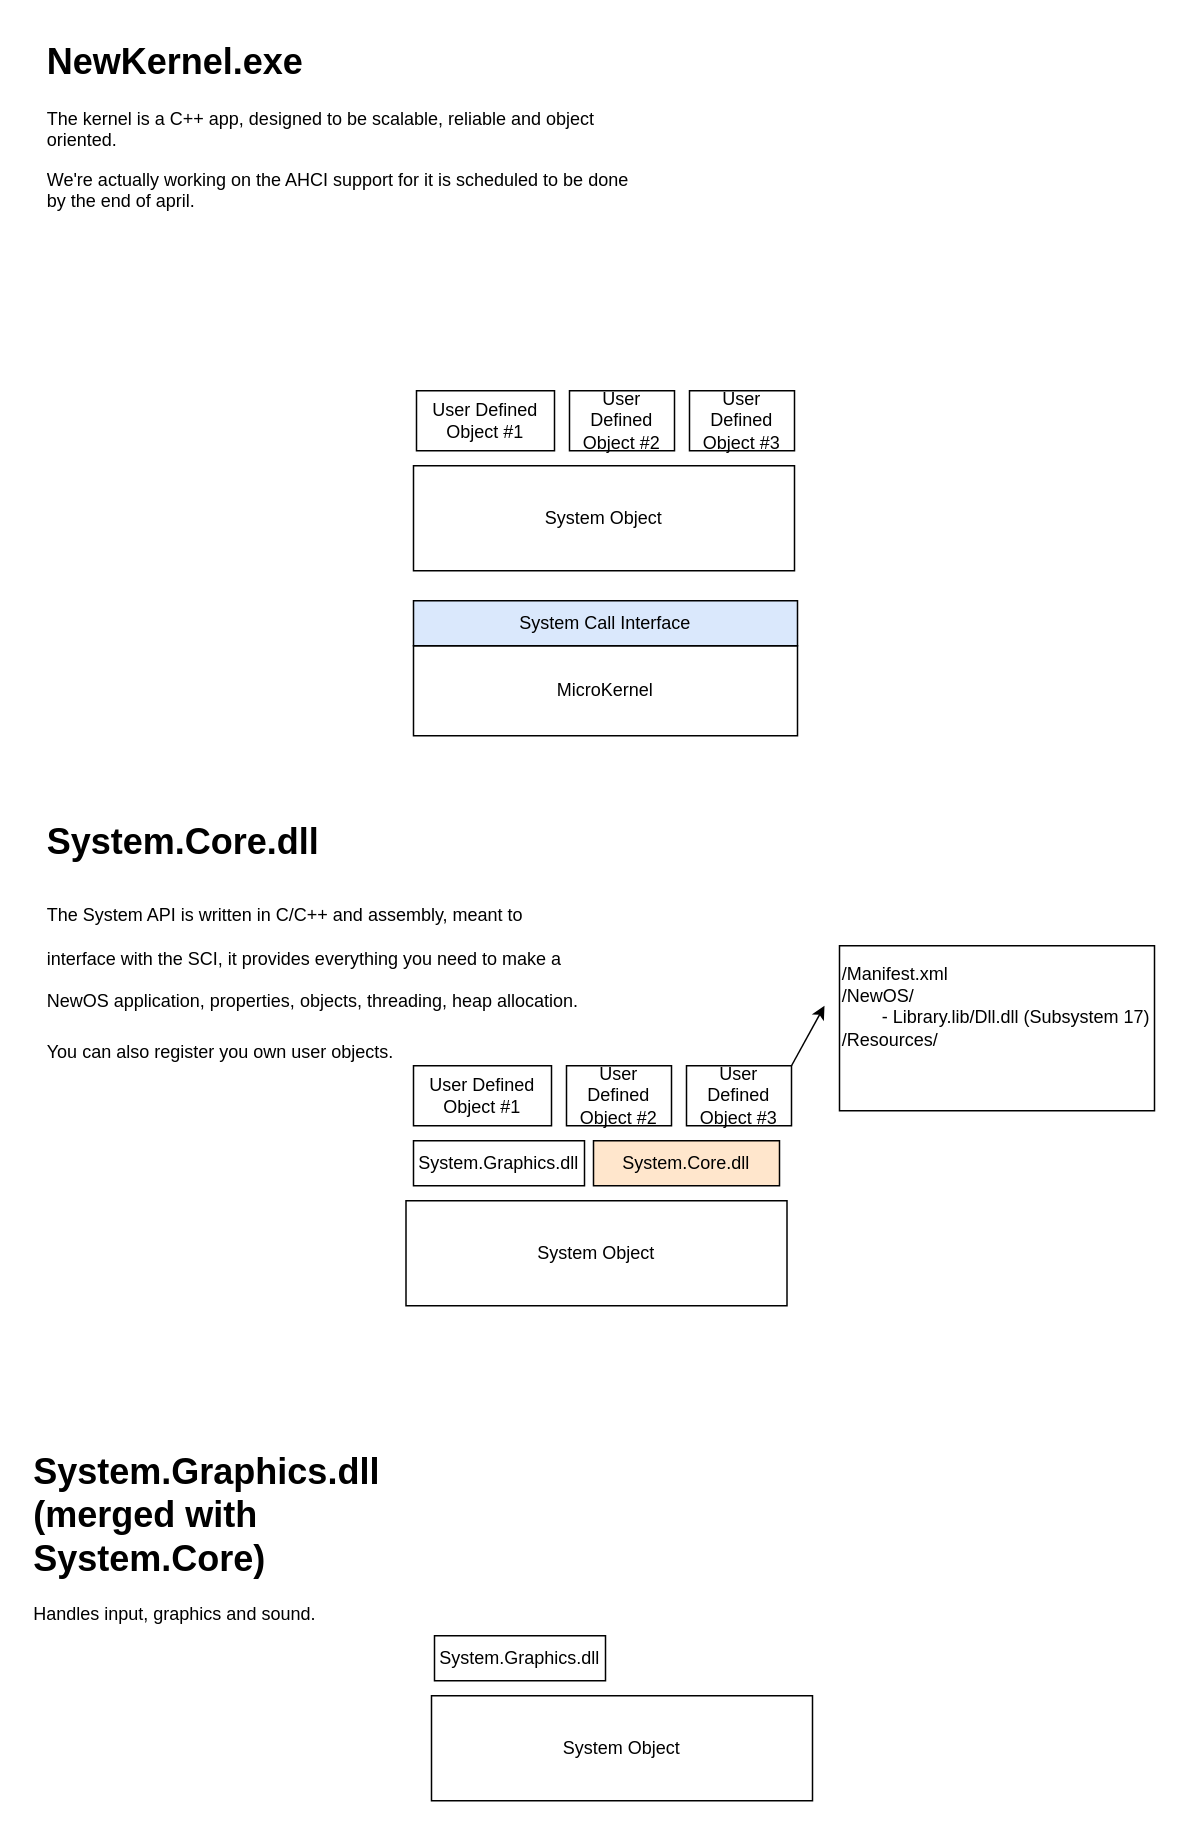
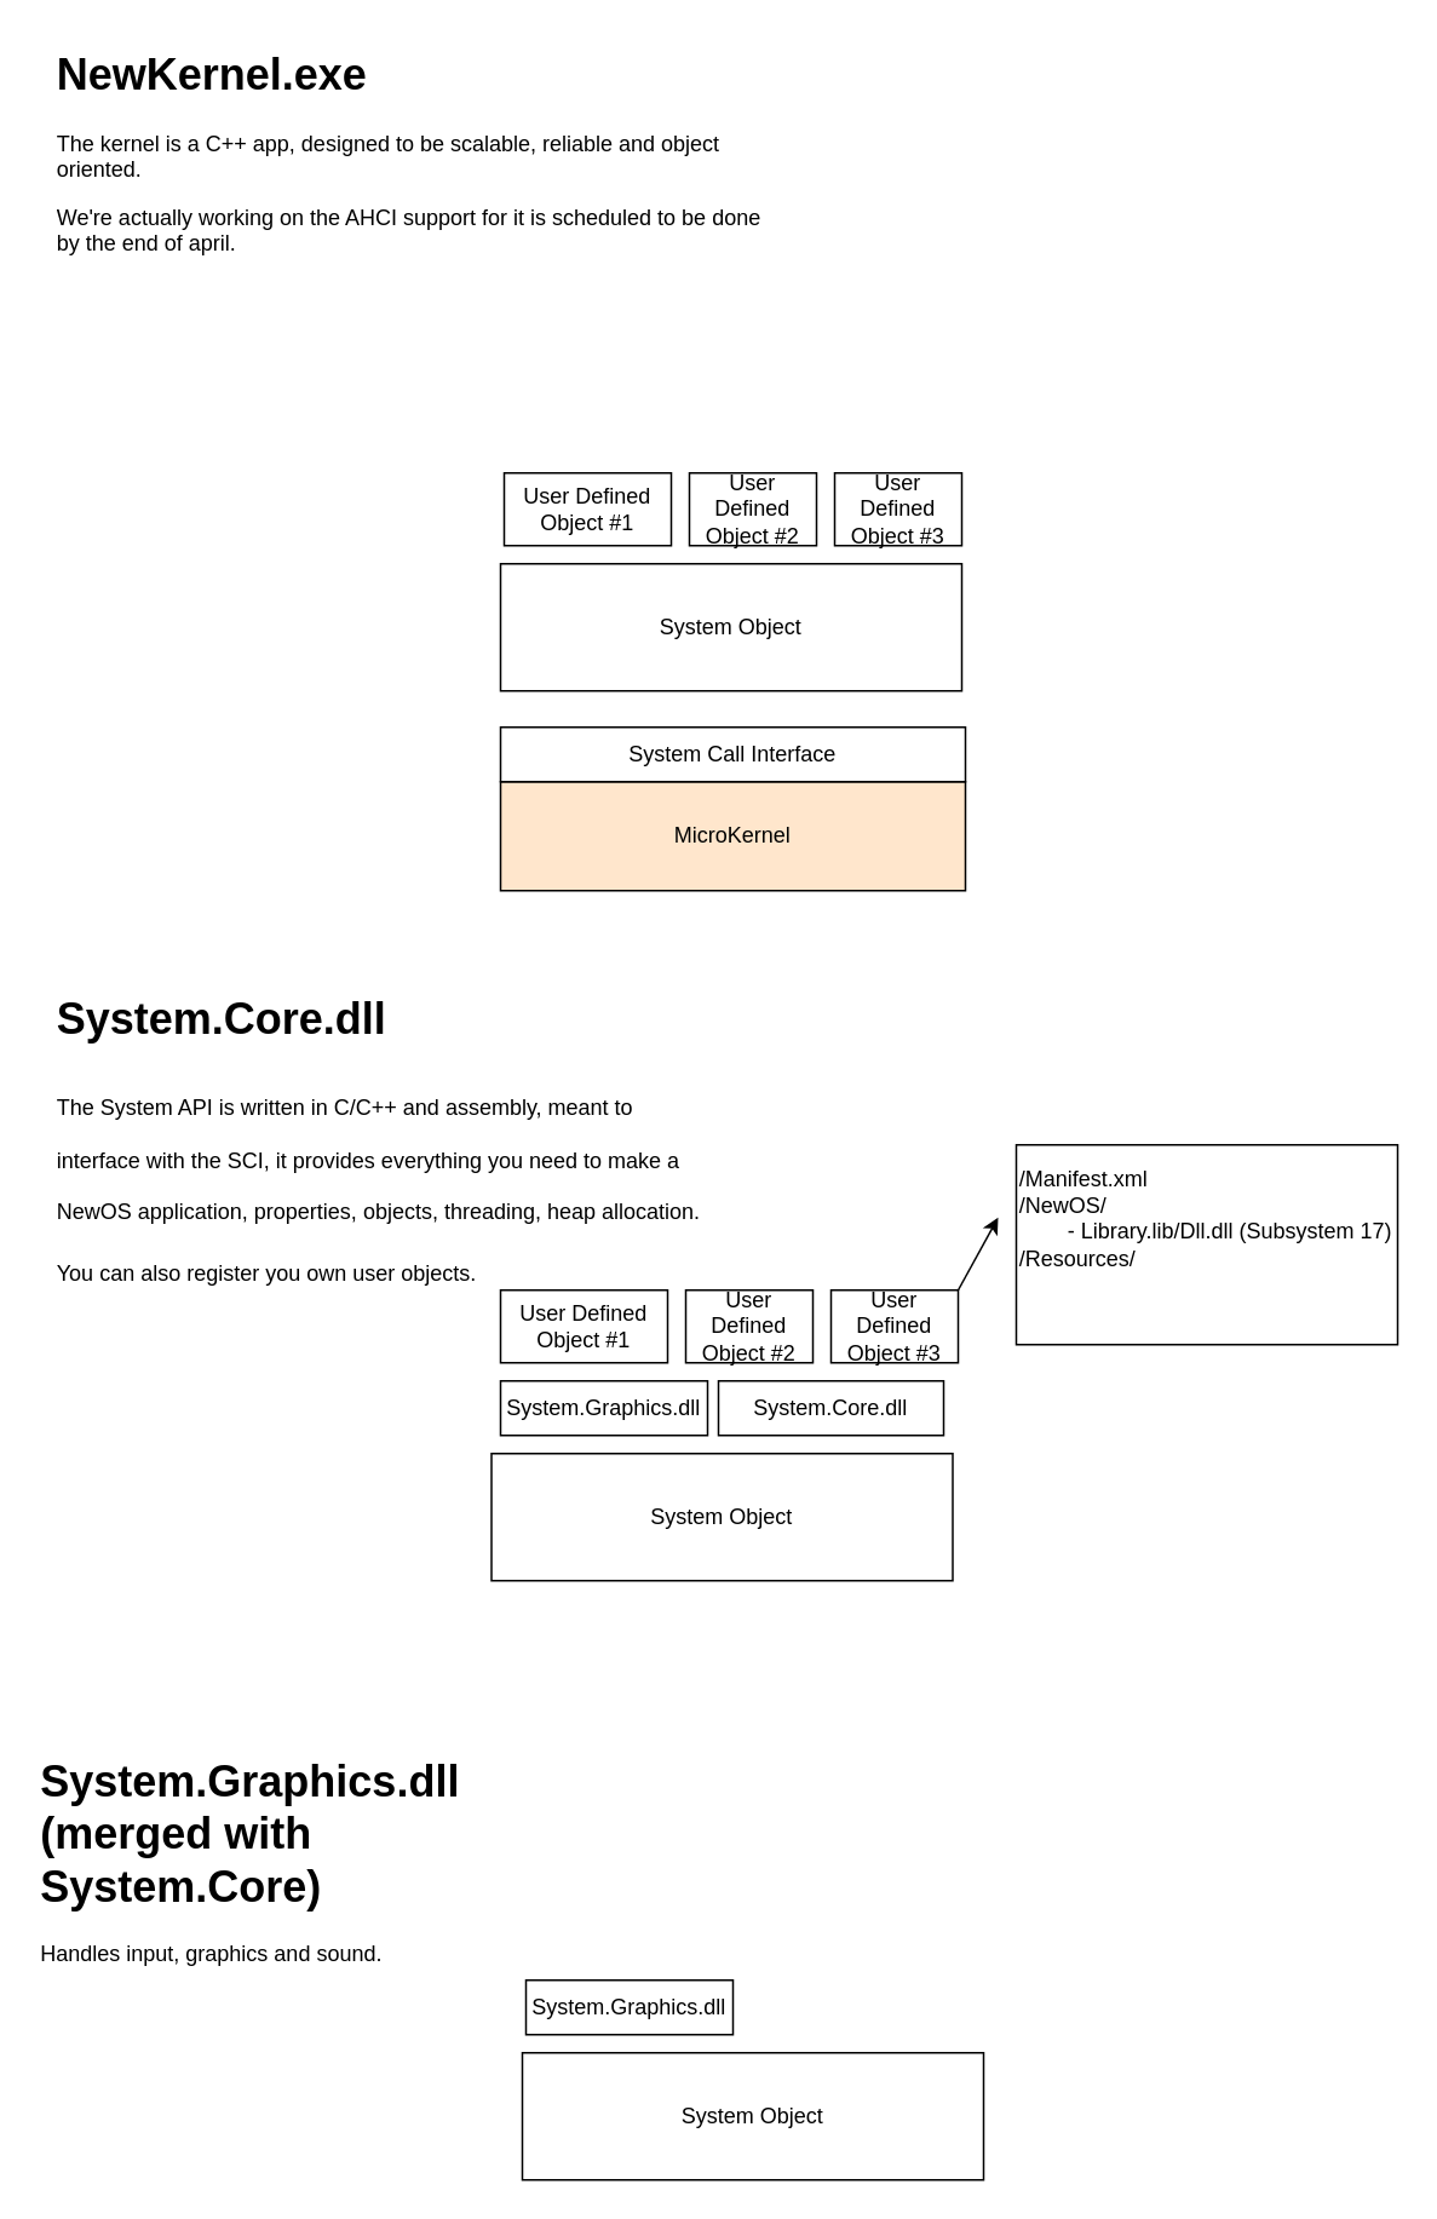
- <mxCell id="4" value="System Call Interface" style="rounded=0;whiteSpace=wrap;html=1;fillColor=#dae8fc;" parent="1" vertex="1"><mxGeometry x="275" y="400" width="256" height="30" as="geometry" /></mxCell>
+ <mxCell id="4" value="System Call Interface" style="rounded=0;whiteSpace=wrap;html=1;" parent="1" vertex="1"><mxGeometry x="275" y="400" width="256" height="30" as="geometry" /></mxCell>
- <mxCell id="3" value="MicroKernel" style="rounded=0;whiteSpace=wrap;html=1;" parent="1" vertex="1"><mxGeometry x="275" y="430" width="256" height="60" as="geometry" /></mxCell>
+ <mxCell id="3" value="MicroKernel" style="rounded=0;whiteSpace=wrap;html=1;fillColor=#ffe6cc;" parent="1" vertex="1"><mxGeometry x="275" y="430" width="256" height="60" as="geometry" /></mxCell>
- <mxCell id="20" value="System.Core.dll" style="rounded=0;whiteSpace=wrap;html=1;fillColor=#ffe6cc;" vertex="1" parent="1"><mxGeometry x="395" y="760" width="124" height="30" as="geometry" /></mxCell>
+ <mxCell id="20" value="System.Core.dll" style="rounded=0;whiteSpace=wrap;html=1;" vertex="1" parent="1"><mxGeometry x="395" y="760" width="124" height="30" as="geometry" /></mxCell>
